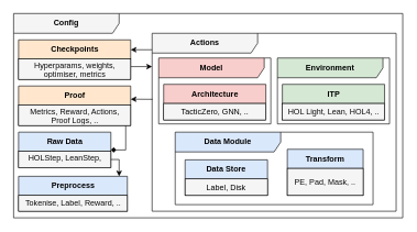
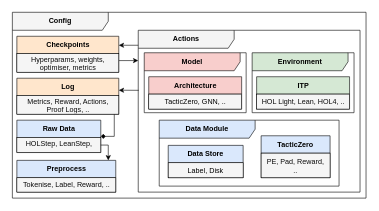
- <mxCell id="20" value="Proof" style="swimlane;fontStyle=1;align=center;verticalAlign=middle;childLayout=stackLayout;horizontal=1;startSize=29;horizontalStack=0;resizeParent=1;resizeParentMax=0;resizeLast=0;collapsible=0;marginBottom=0;html=1;whiteSpace=wrap;fillColor=#ffe6cc;strokeColor=#000000;" vertex="1" parent="2"><mxGeometry x="7.5" y="110" width="170" height="60" as="geometry" /></mxCell>
+ <mxCell id="20" value="Log" style="swimlane;fontStyle=1;align=center;verticalAlign=middle;childLayout=stackLayout;horizontal=1;startSize=29;horizontalStack=0;resizeParent=1;resizeParentMax=0;resizeLast=0;collapsible=0;marginBottom=0;html=1;whiteSpace=wrap;fillColor=#ffe6cc;strokeColor=#000000;" vertex="1" parent="2"><mxGeometry x="7.5" y="110" width="170" height="60" as="geometry" /></mxCell>
- <mxCell id="7" value="Transform" style="swimlane;fontStyle=1;align=center;verticalAlign=middle;childLayout=stackLayout;horizontal=1;startSize=29;horizontalStack=0;resizeParent=1;resizeParentMax=0;resizeLast=0;collapsible=0;marginBottom=0;html=1;whiteSpace=wrap;fillColor=#dae8fc;strokeColor=#000000;" vertex="1" parent="6"><mxGeometry x="170" y="26" width="115" height="70" as="geometry" /></mxCell>
+ <mxCell id="7" value="TacticZero" style="swimlane;fontStyle=1;align=center;verticalAlign=middle;childLayout=stackLayout;horizontal=1;startSize=29;horizontalStack=0;resizeParent=1;resizeParentMax=0;resizeLast=0;collapsible=0;marginBottom=0;html=1;whiteSpace=wrap;fillColor=#dae8fc;strokeColor=#000000;" vertex="1" parent="6"><mxGeometry x="170" y="26" width="115" height="70" as="geometry" /></mxCell>
- <mxCell id="8" value="&lt;font color=&quot;#0d0d0d&quot;&gt;PE, Pad, Mask, ..&lt;/font&gt;" style="text;html=1;strokeColor=#000000;fillColor=#f5f5f5;align=center;verticalAlign=middle;spacingLeft=4;spacingRight=4;overflow=hidden;rotatable=0;points=[[0,0.5],[1,0.5]];portConstraint=eastwest;whiteSpace=wrap;fontColor=#333333;" vertex="1" parent="7"><mxGeometry y="29" width="115" height="41" as="geometry" /></mxCell>
+ <mxCell id="8" value="&lt;font color=&quot;#0d0d0d&quot;&gt;PE, Pad, Reward, ..&lt;/font&gt;" style="text;html=1;strokeColor=#000000;fillColor=#f5f5f5;align=center;verticalAlign=middle;spacingLeft=4;spacingRight=4;overflow=hidden;rotatable=0;points=[[0,0.5],[1,0.5]];portConstraint=eastwest;whiteSpace=wrap;fontColor=#333333;" vertex="1" parent="7"><mxGeometry y="29" width="115" height="41" as="geometry" /></mxCell>
